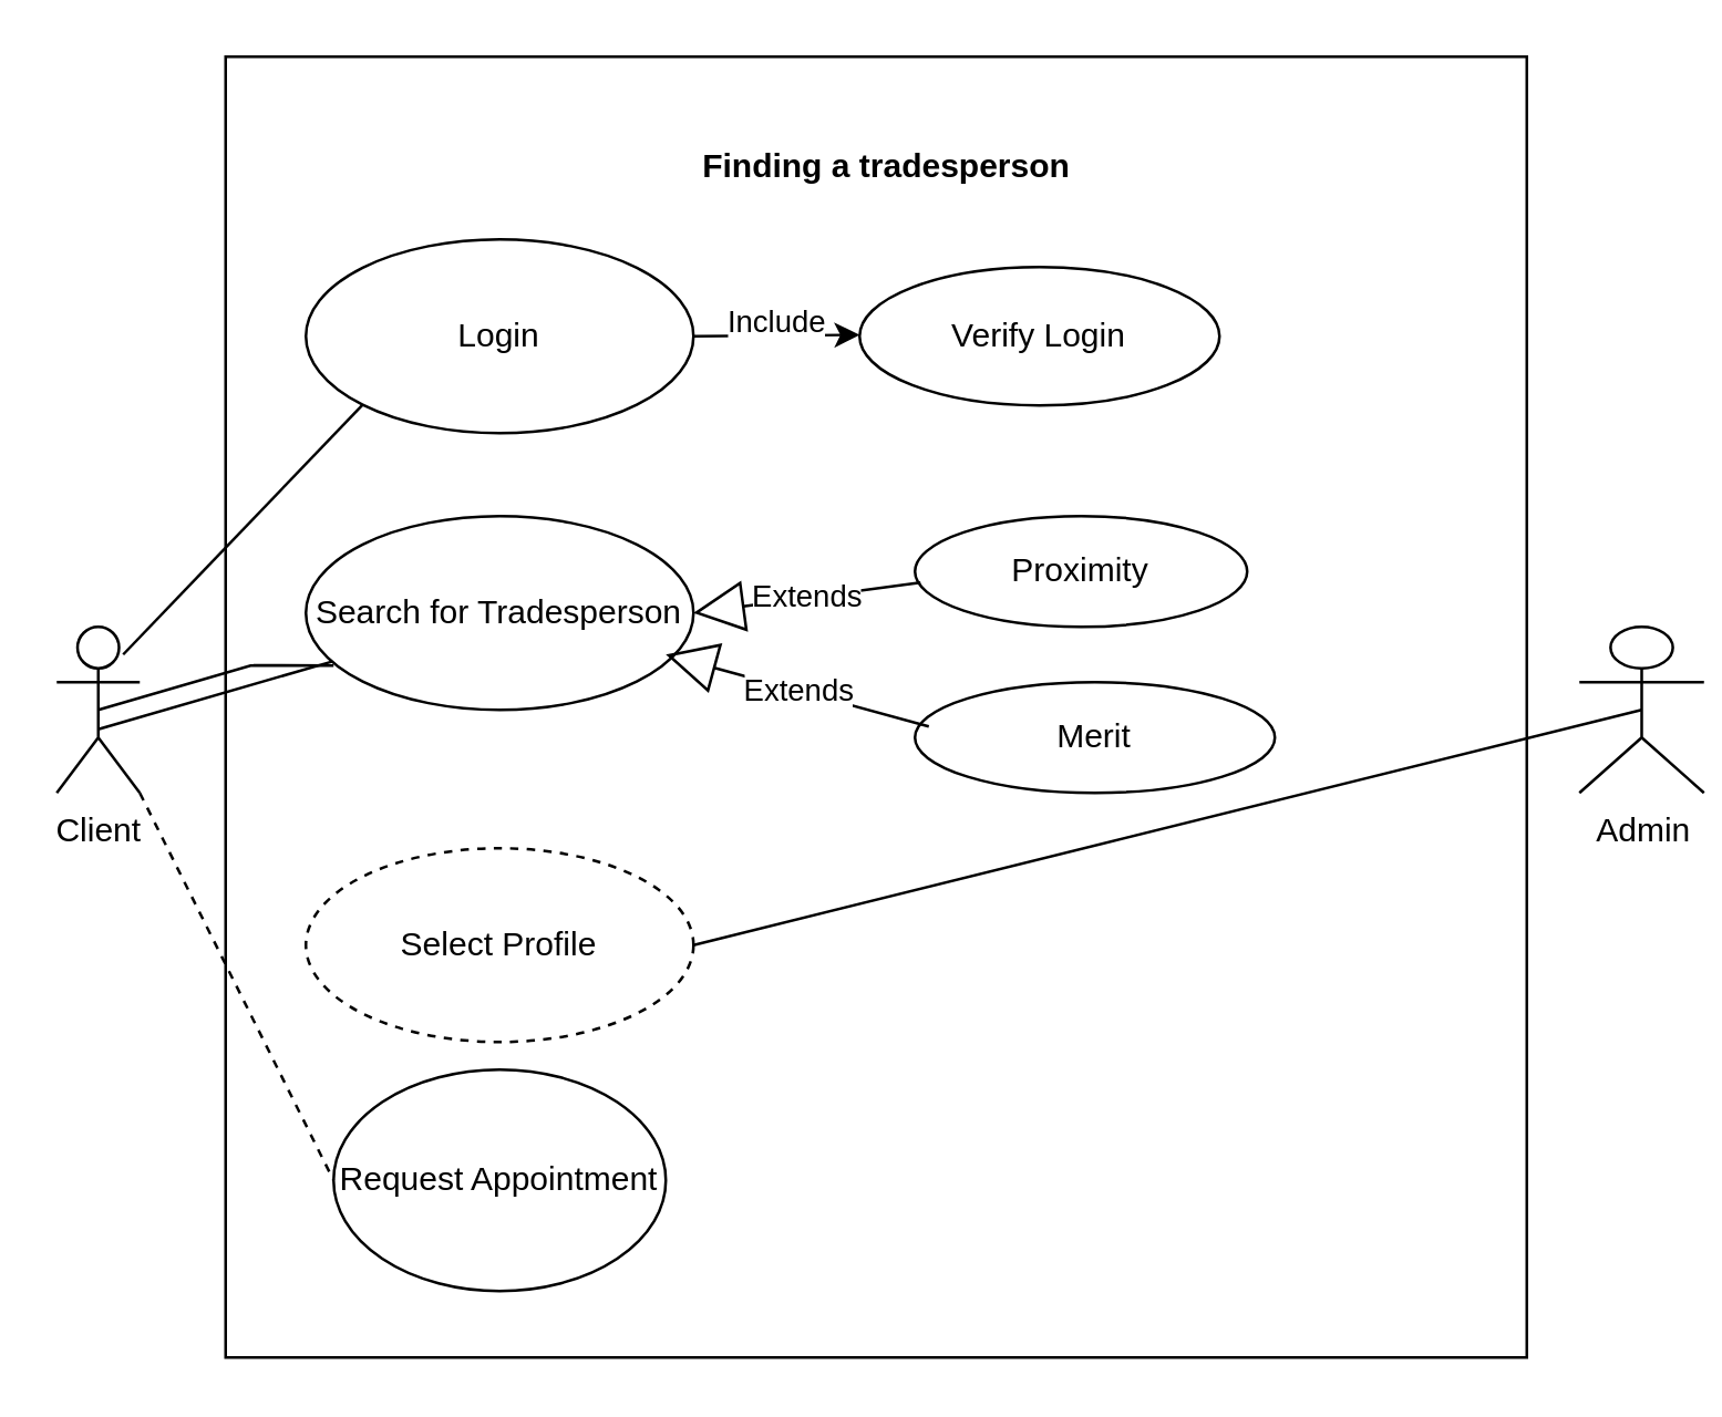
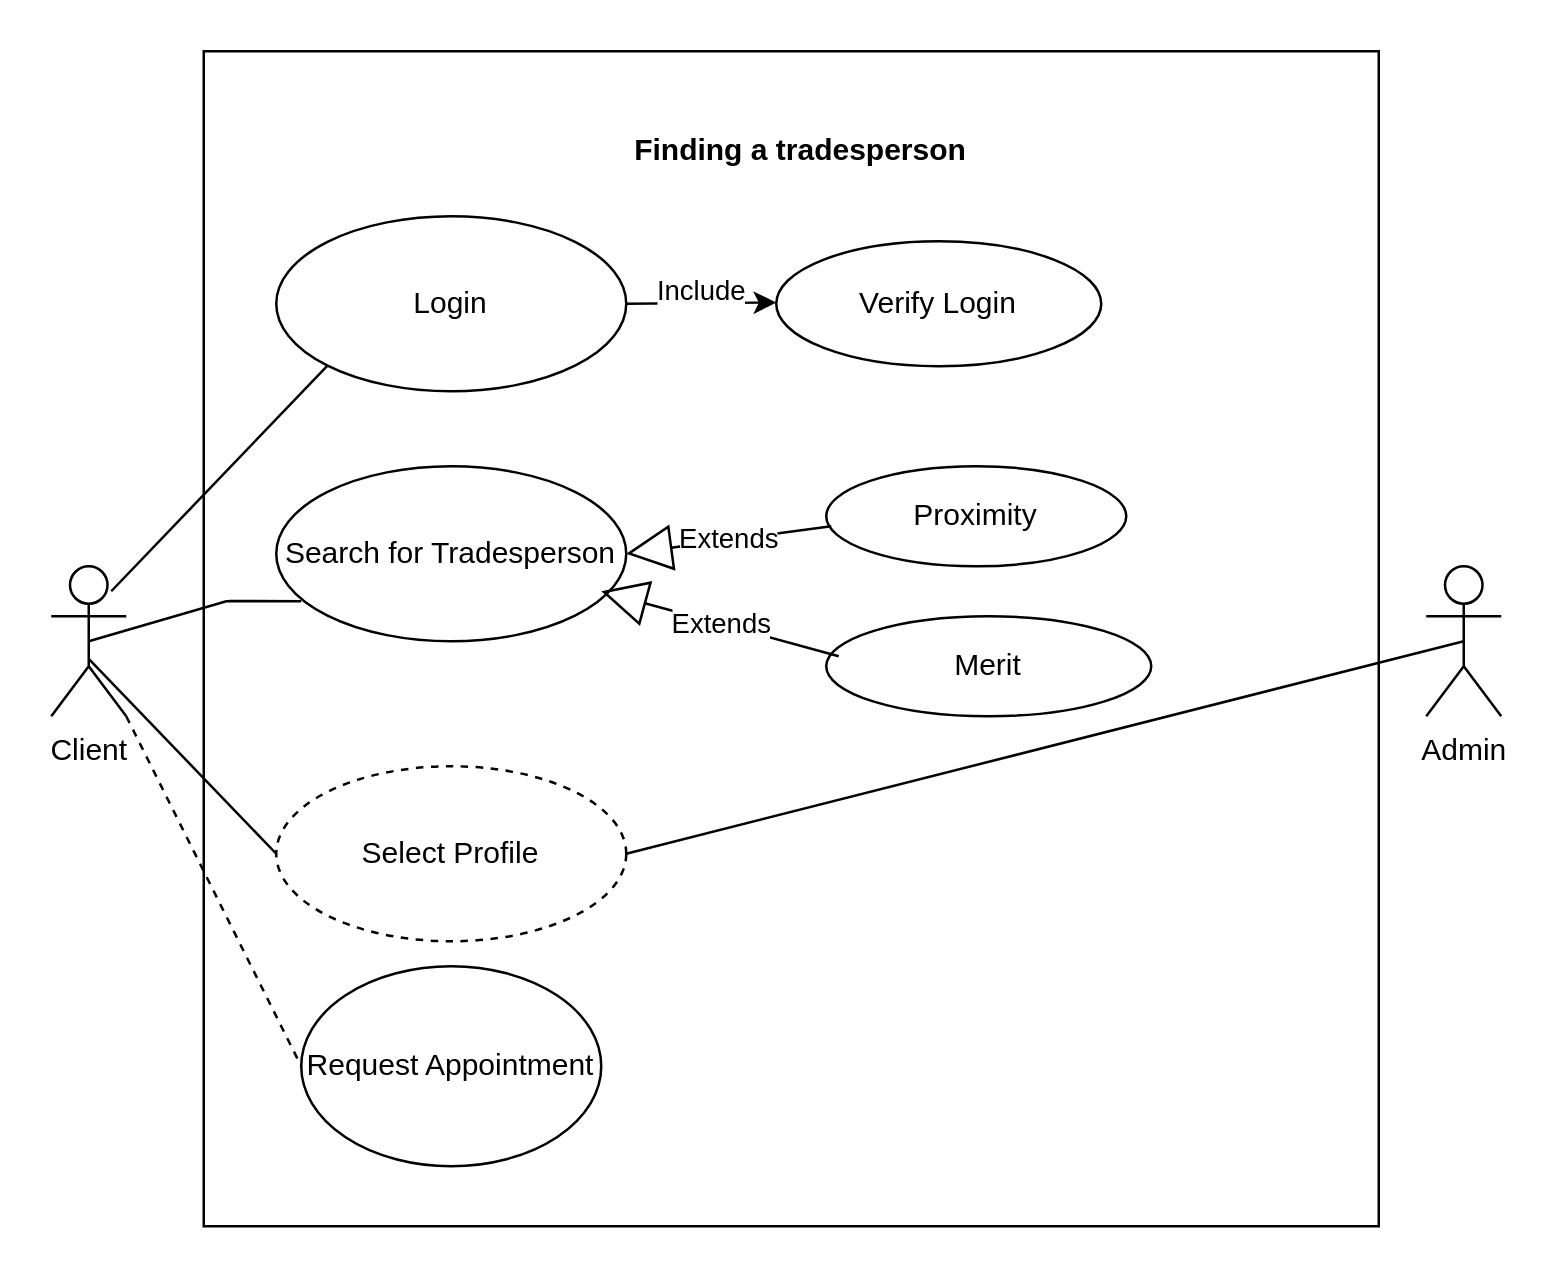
- <mxCell id="18" value="" style="endArrow=none;html=1;rounded=0;exitX=0.5;exitY=0.617;exitDx=0;exitDy=0;exitPerimeter=0;" edge="1" parent="1" source="3" target="7"><mxGeometry width="50" height="50" relative="1" as="geometry"><mxPoint x="260" y="286" as="sourcePoint" /><mxPoint x="310" y="236" as="targetPoint" /></mxGeometry></mxCell>
+ <mxCell id="18" value="" style="endArrow=none;html=1;rounded=0;exitX=0.5;exitY=0.617;exitDx=0;exitDy=0;exitPerimeter=0;entryX=0;entryY=0.5;entryDx=0;entryDy=0;" edge="1" parent="1" source="3" target="15"><mxGeometry width="50" height="50" relative="1" as="geometry"><mxPoint x="260" y="286" as="sourcePoint" /><mxPoint x="310" y="236" as="targetPoint" /></mxGeometry></mxCell>
- <mxCell id="4" value="Admin" style="shape=umlActor;verticalLabelPosition=bottom;verticalAlign=top;html=1;" vertex="1" parent="1"><mxGeometry x="570" y="226" width="45" height="60" as="geometry" /></mxCell>
+ <mxCell id="4" value="Admin" style="shape=umlActor;verticalLabelPosition=bottom;verticalAlign=top;html=1;" vertex="1" parent="1"><mxGeometry x="570" y="226" width="30" height="60" as="geometry" /></mxCell>
